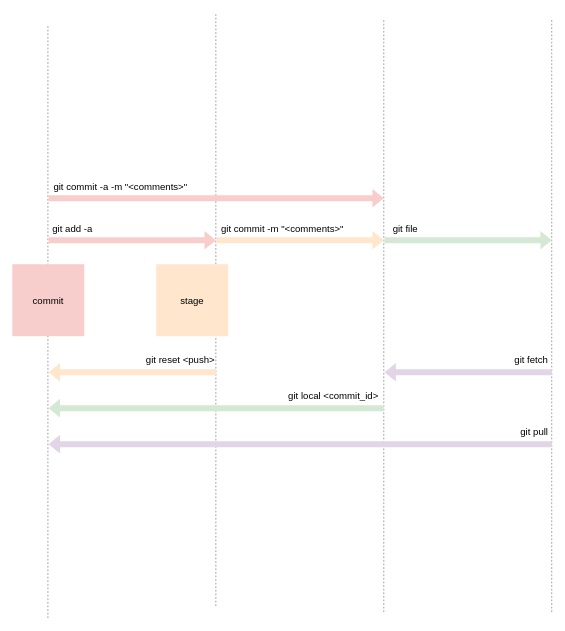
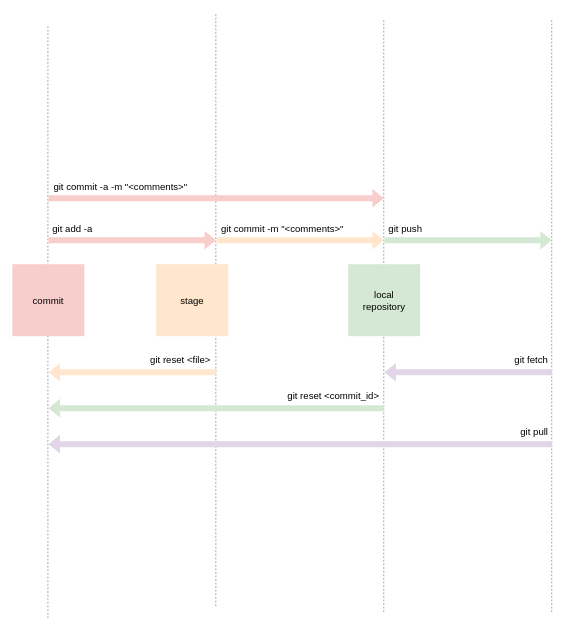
- <mxCell id="16" value="git file" style="text;html=1;align=center;verticalAlign=middle;resizable=0;points=[];autosize=1;strokeColor=none;fillColor=none;fontSize=16;" vertex="1" parent="1"><mxGeometry x="640" y="370" width="70" height="20" as="geometry" /></mxCell>
+ <mxCell id="16" value="git push" style="text;html=1;align=center;verticalAlign=middle;resizable=0;points=[];autosize=1;strokeColor=none;fillColor=none;fontSize=16;" vertex="1" parent="1"><mxGeometry x="640" y="370" width="70" height="20" as="geometry" /></mxCell>
+ <mxCell id="8" value="&lt;font style=&quot;font-size: 16px;&quot;&gt;local&lt;br&gt;repository&lt;br&gt;&lt;/font&gt;" style="whiteSpace=wrap;html=1;aspect=fixed;fillColor=#d5e8d4;strokeColor=none;" vertex="1" parent="1"><mxGeometry x="580" y="440" width="120" height="120" as="geometry" /></mxCell>
- <mxCell id="18" value="git reset &amp;lt;push&amp;gt;" style="text;html=1;align=center;verticalAlign=middle;resizable=0;points=[];autosize=1;strokeColor=none;fillColor=none;fontSize=16;" vertex="1" parent="1"><mxGeometry x="240" y="590" width="120" height="20" as="geometry" /></mxCell>
+ <mxCell id="18" value="git reset &amp;lt;file&amp;gt;" style="text;html=1;align=center;verticalAlign=middle;resizable=0;points=[];autosize=1;strokeColor=none;fillColor=none;fontSize=16;" vertex="1" parent="1"><mxGeometry x="240" y="590" width="120" height="20" as="geometry" /></mxCell>
- <mxCell id="20" value="git local &amp;lt;commit_id&amp;gt;" style="text;html=1;align=center;verticalAlign=middle;resizable=0;points=[];autosize=1;strokeColor=none;fillColor=none;fontSize=16;" vertex="1" parent="1"><mxGeometry x="470" y="650" width="170" height="20" as="geometry" /></mxCell>
+ <mxCell id="20" value="git reset &amp;lt;commit_id&amp;gt;" style="text;html=1;align=center;verticalAlign=middle;resizable=0;points=[];autosize=1;strokeColor=none;fillColor=none;fontSize=16;" vertex="1" parent="1"><mxGeometry x="470" y="650" width="170" height="20" as="geometry" /></mxCell>
